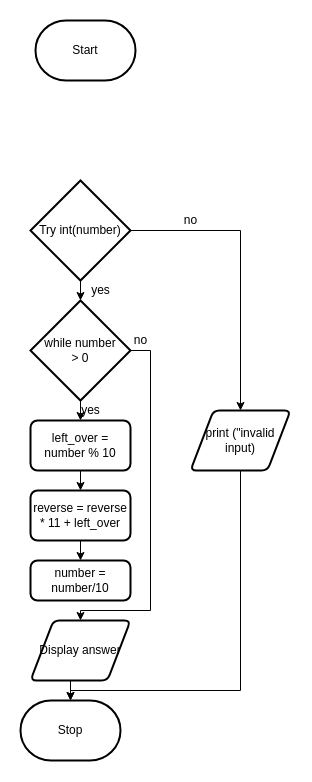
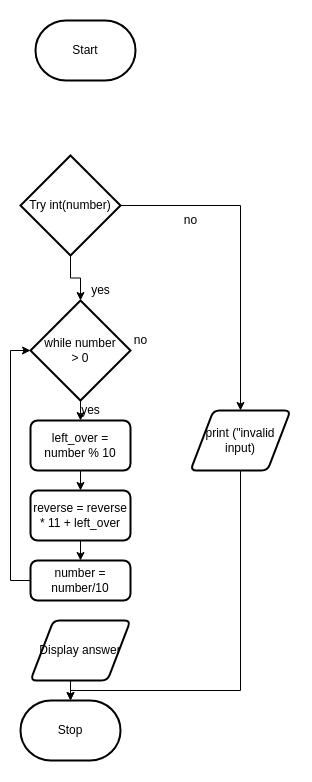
- <mxCell id="5" value="Try int(number)" style="strokeWidth=2;html=1;shape=mxgraph.flowchart.decision;whiteSpace=wrap;" vertex="1" parent="1"><mxGeometry x="30" y="180" width="100" height="100" as="geometry" /></mxCell>
+ <mxCell id="5" value="Try int(number)" style="strokeWidth=2;html=1;shape=mxgraph.flowchart.decision;whiteSpace=wrap;" vertex="1" parent="1"><mxGeometry x="20" y="155" width="100" height="100" as="geometry" /></mxCell>
+ <mxCell id="13" style="edgeStyle=orthogonalEdgeStyle;rounded=0;orthogonalLoop=1;jettySize=auto;html=1;exitX=0;exitY=0.5;exitDx=0;exitDy=0;entryX=0;entryY=0.5;entryDx=0;entryDy=0;entryPerimeter=0;" edge="1" parent="1" source="14" target="8"><mxGeometry relative="1" as="geometry" /></mxCell>
- <mxCell id="7" style="edgeStyle=orthogonalEdgeStyle;rounded=0;orthogonalLoop=1;jettySize=auto;html=1;exitX=1;exitY=0.5;exitDx=0;exitDy=0;exitPerimeter=0;entryX=0.5;entryY=0;entryDx=0;entryDy=0;" edge="1" parent="1" source="8" target="16"><mxGeometry relative="1" as="geometry"><Array as="points"><mxPoint x="150" y="350" /><mxPoint x="150" y="610" /><mxPoint x="80" y="610" /></Array></mxGeometry></mxCell>
